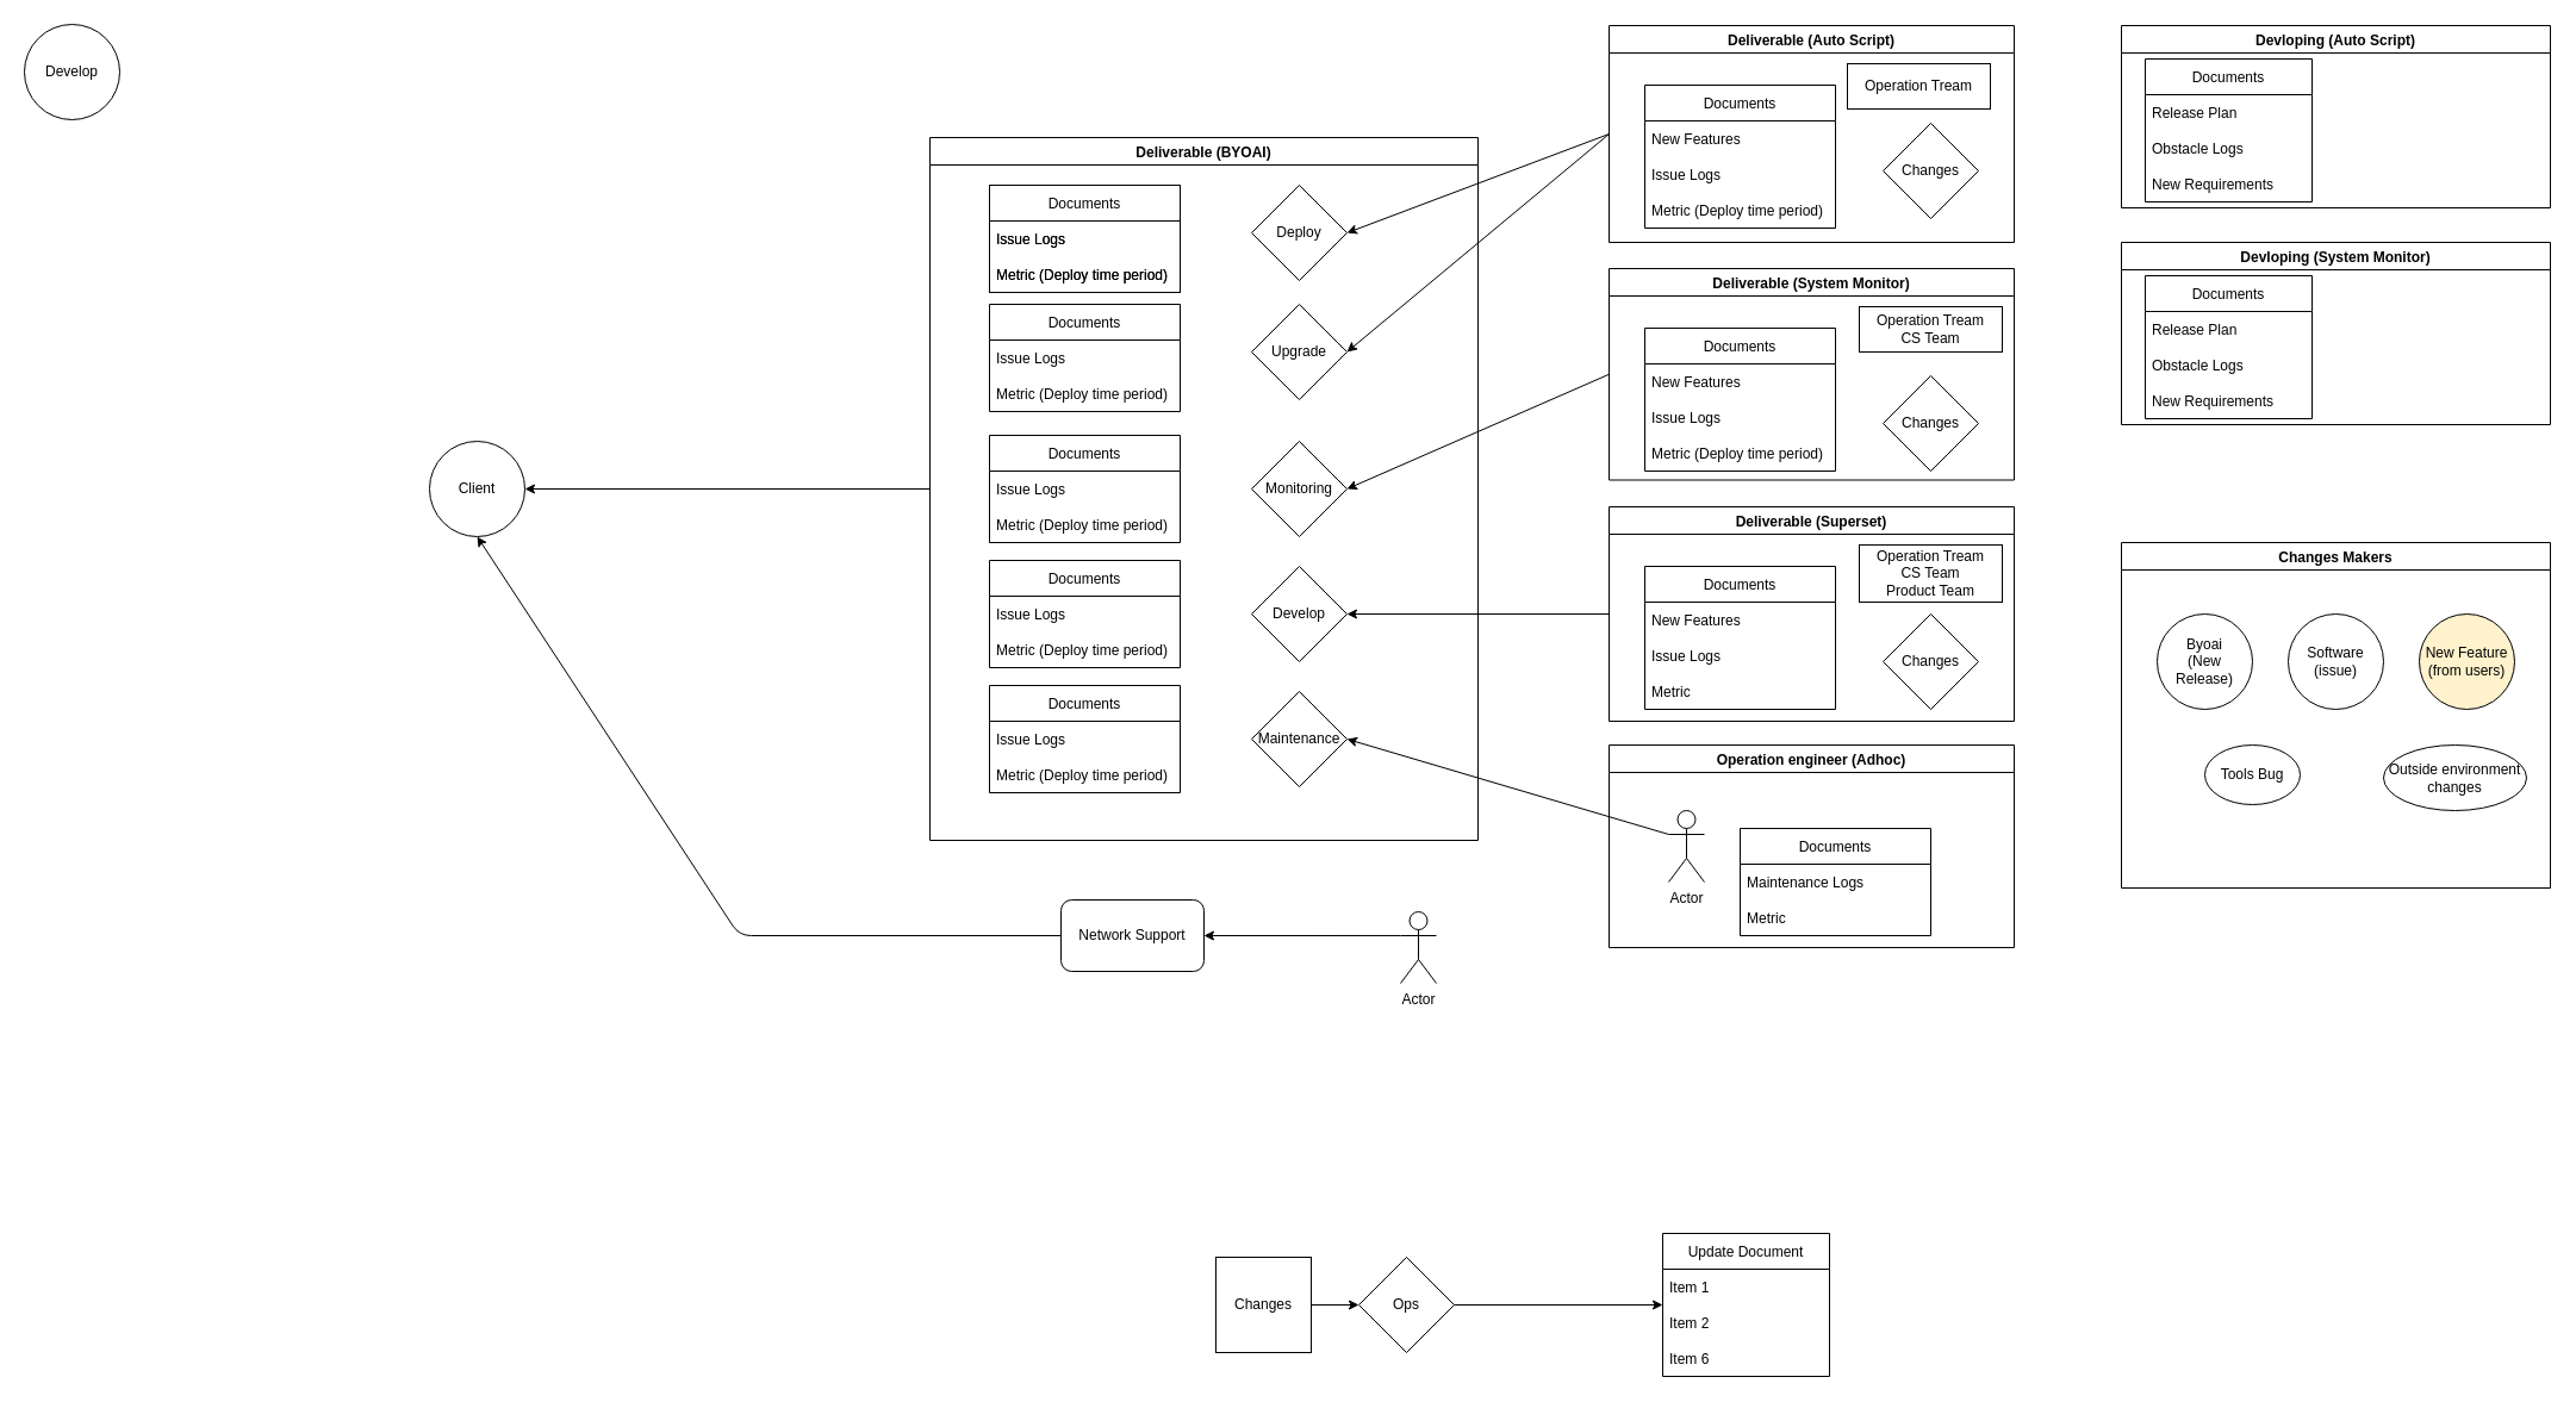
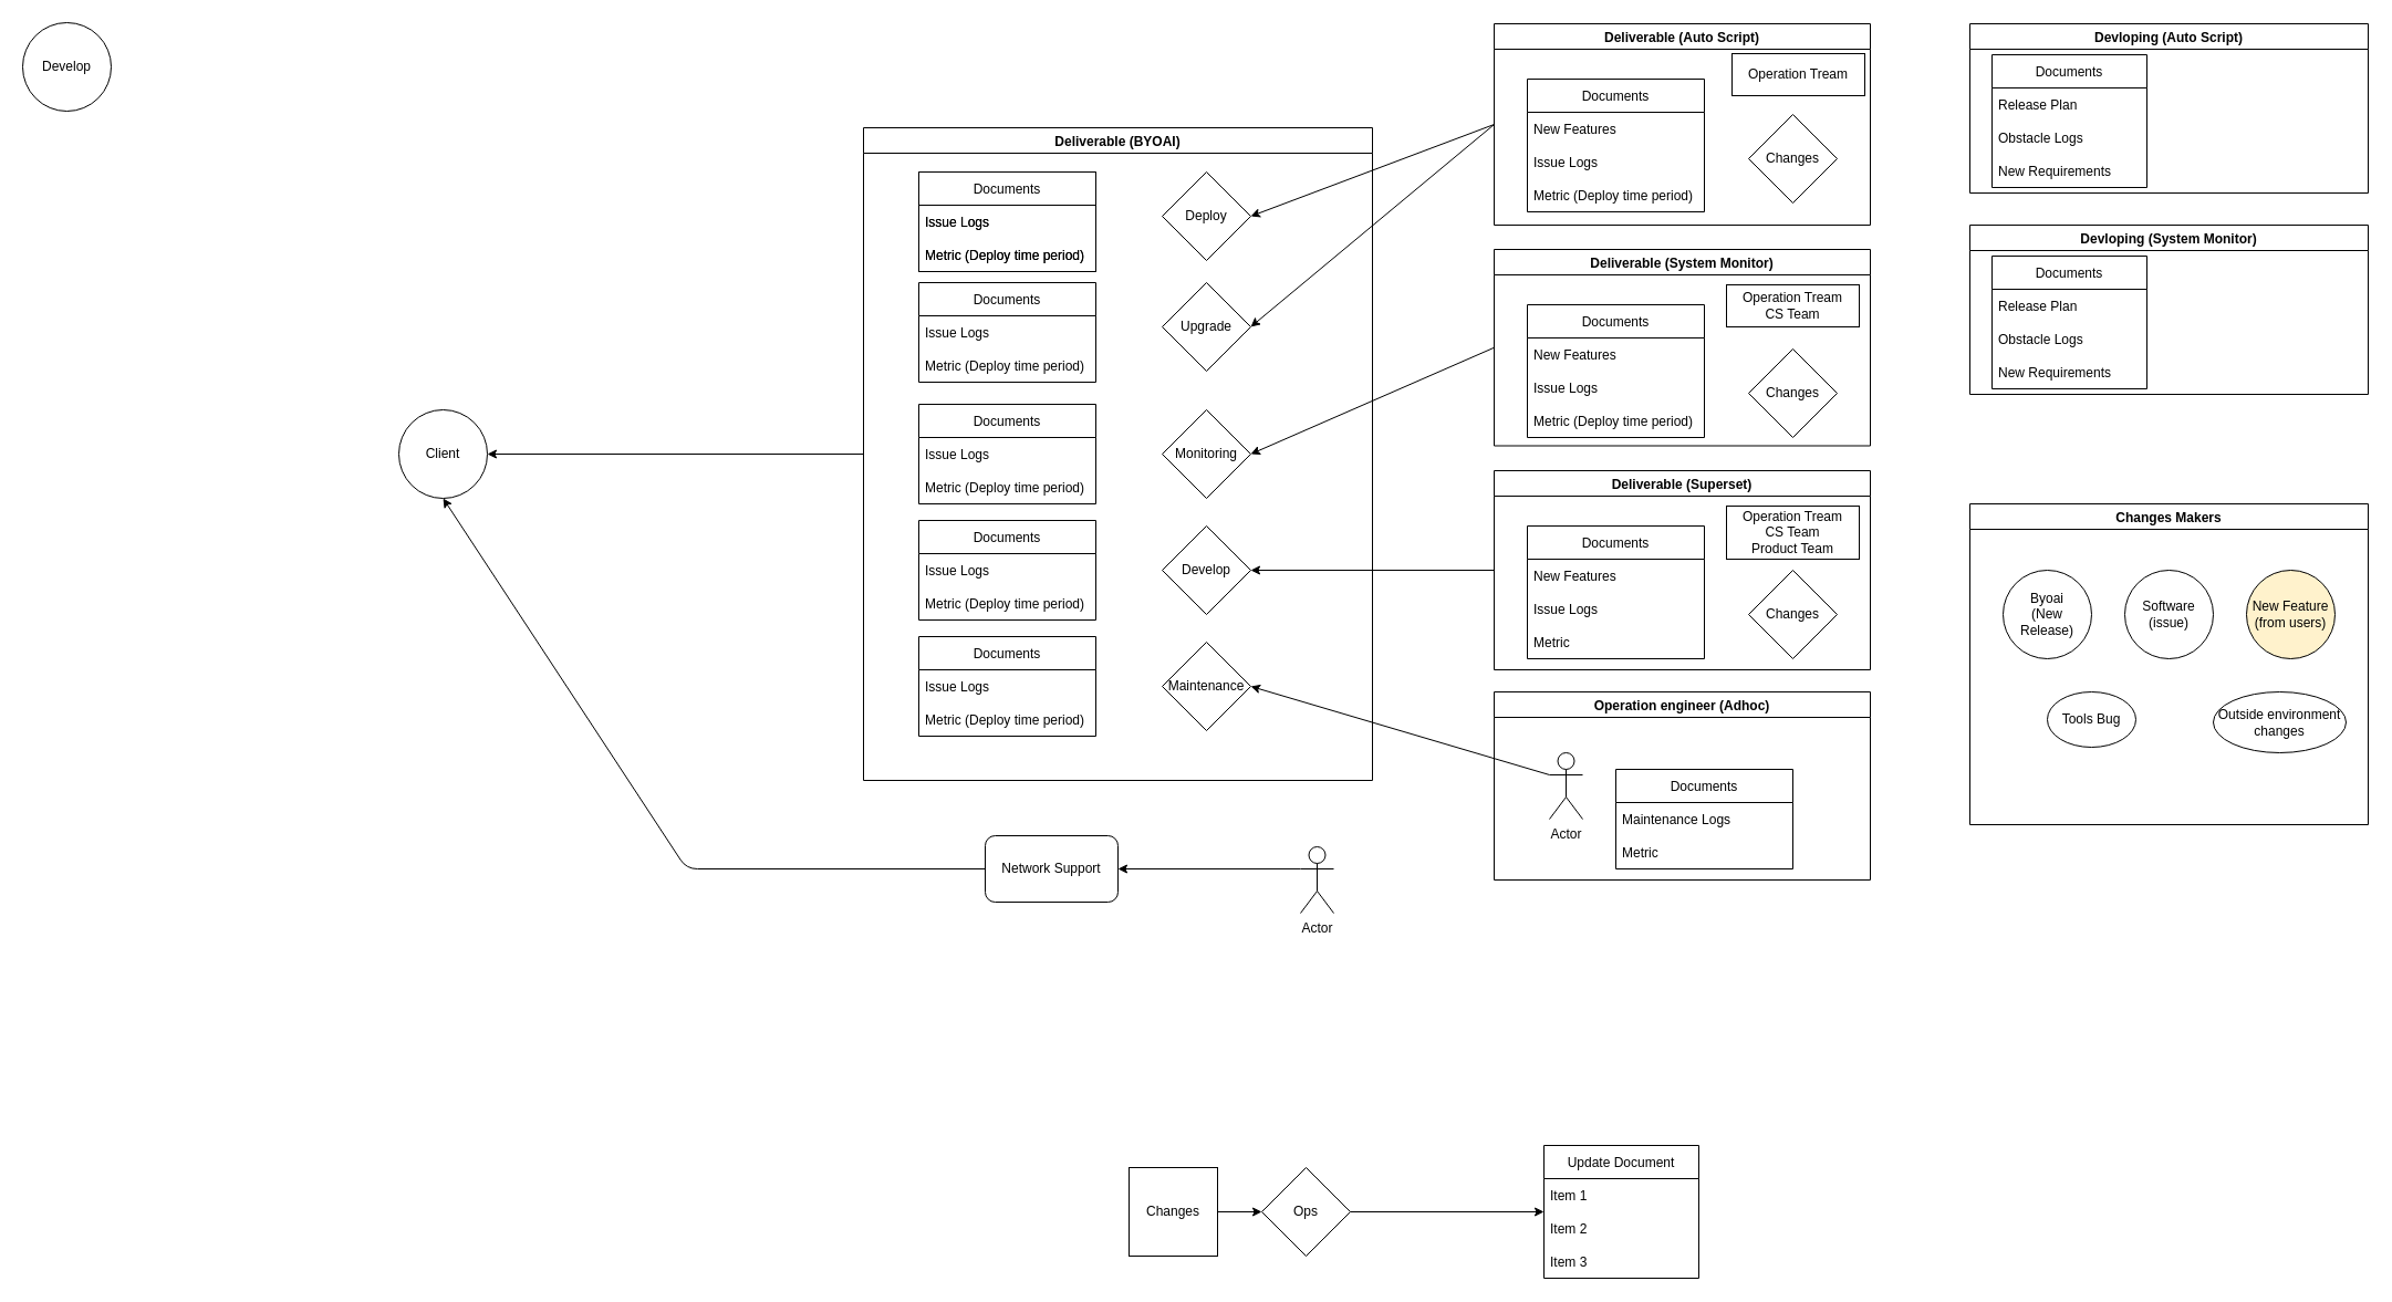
- <mxCell id="8" value="Operation Tream" style="rounded=0;whiteSpace=wrap;html=1;" vertex="1" parent="2"><mxGeometry x="200" y="32" width="120" height="38" as="geometry" /></mxCell>
+ <mxCell id="8" value="Operation Tream" style="rounded=0;whiteSpace=wrap;html=1;" vertex="1" parent="2"><mxGeometry x="215" y="27" width="120" height="38" as="geometry" /></mxCell>
- <mxCell id="81" value="Item 6" style="text;strokeColor=none;fillColor=none;align=left;verticalAlign=middle;spacingLeft=4;spacingRight=4;overflow=hidden;points=[[0,0.5],[1,0.5]];portConstraint=eastwest;rotatable=0;" vertex="1" parent="78"><mxGeometry y="90" width="140" height="30" as="geometry" /></mxCell>
+ <mxCell id="81" value="Item 3" style="text;strokeColor=none;fillColor=none;align=left;verticalAlign=middle;spacingLeft=4;spacingRight=4;overflow=hidden;points=[[0,0.5],[1,0.5]];portConstraint=eastwest;rotatable=0;" vertex="1" parent="78"><mxGeometry y="90" width="140" height="30" as="geometry" /></mxCell>
